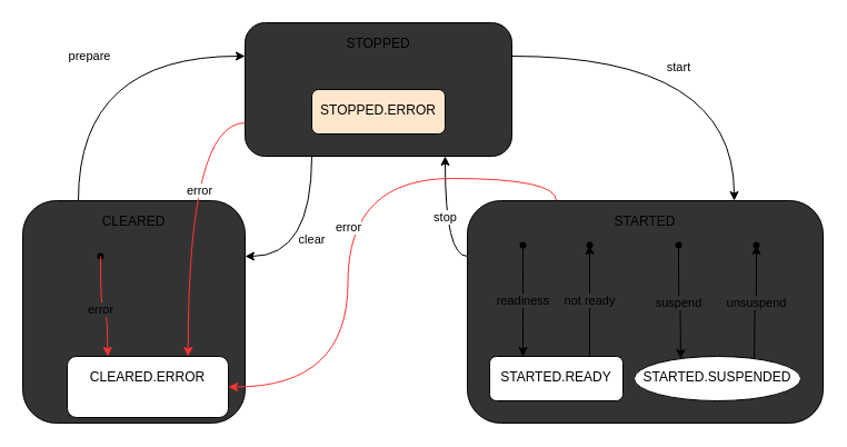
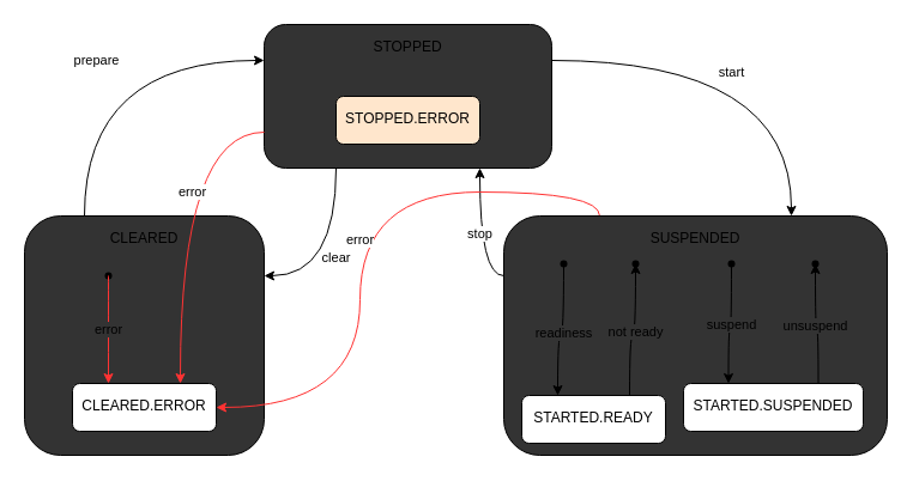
- <mxCell id="9" value="STARTED" style="rounded=1;whiteSpace=wrap;html=1;verticalAlign=top;spacingTop=5;fillColor=#333333;" parent="1" vertex="1"><mxGeometry x="420" y="180" width="320" height="200" as="geometry" /></mxCell>
+ <mxCell id="9" value="SUSPENDED" style="rounded=1;whiteSpace=wrap;html=1;verticalAlign=top;spacingTop=5;fillColor=#333333;" parent="1" vertex="1"><mxGeometry x="420" y="180" width="320" height="200" as="geometry" /></mxCell>
- <mxCell id="10" value="STARTED.READY" style="rounded=1;whiteSpace=wrap;html=1;verticalAlign=top;spacingTop=5;" parent="1" vertex="1"><mxGeometry x="440" y="320" width="120" height="40" as="geometry" /></mxCell>
+ <mxCell id="10" value="STARTED.READY" style="rounded=1;whiteSpace=wrap;html=1;verticalAlign=top;spacingTop=5;" parent="1" vertex="1"><mxGeometry x="435" y="330" width="120" height="40" as="geometry" /></mxCell>
- <mxCell id="11" value="STARTED.SUSPENDED" style="ellipse;whiteSpace=wrap;html=1;verticalAlign=top;spacingTop=5;" parent="1" vertex="1"><mxGeometry x="570" y="320" width="150" height="40" as="geometry" /></mxCell>
+ <mxCell id="11" value="STARTED.SUSPENDED" style="rounded=1;whiteSpace=wrap;html=1;verticalAlign=top;spacingTop=5;" parent="1" vertex="1"><mxGeometry x="570" y="320" width="150" height="40" as="geometry" /></mxCell>
- <mxCell id="12" value="CLEARED.ERROR" style="rounded=1;whiteSpace=wrap;html=1;verticalAlign=top;spacingTop=5;" parent="1" vertex="1"><mxGeometry x="60" y="320" width="145" height="55" as="geometry" /></mxCell>
+ <mxCell id="12" value="CLEARED.ERROR" style="rounded=1;whiteSpace=wrap;html=1;verticalAlign=top;spacingTop=5;" parent="1" vertex="1"><mxGeometry x="60" y="320" width="120" height="40" as="geometry" /></mxCell>
